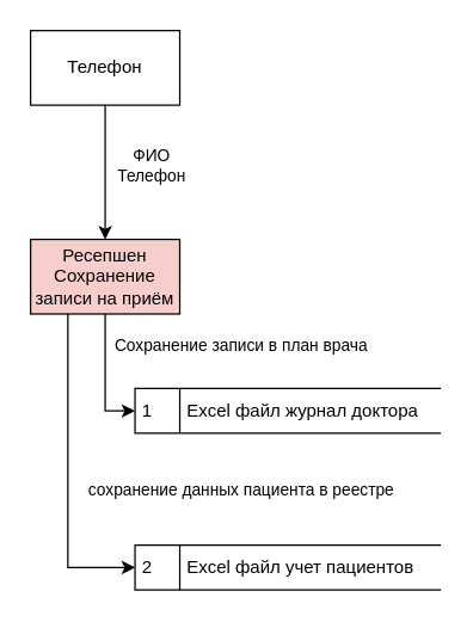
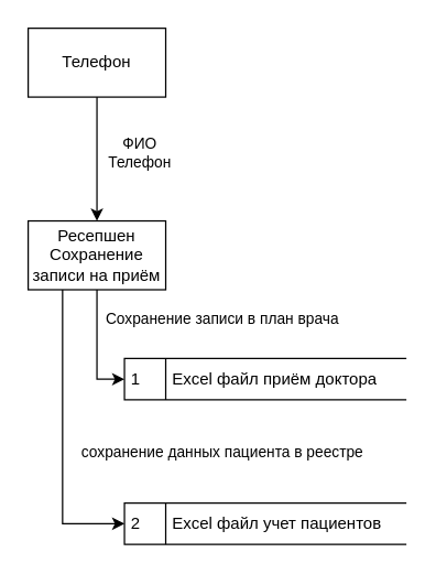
- <mxCell id="10" value="Ресепшен&lt;br&gt;Сохранение записи на приём" style="html=1;dashed=0;whiteSpace=wrap;imageAspect=1;container=0;fillColor=#f8cecc;" vertex="1" parent="1"><mxGeometry x="20" y="160" width="100" height="50" as="geometry" /></mxCell>
+ <mxCell id="10" value="Ресепшен&lt;br&gt;Сохранение записи на приём" style="html=1;dashed=0;whiteSpace=wrap;imageAspect=1;container=0;" vertex="1" parent="1"><mxGeometry x="20" y="160" width="100" height="50" as="geometry" /></mxCell>
- <mxCell id="5" value="1&lt;span style=&quot;white-space: pre;&quot;&gt;&#09;&lt;/span&gt;&amp;nbsp;Excel файл журнал доктора" style="html=1;dashed=0;whiteSpace=wrap;shape=mxgraph.dfd.dataStoreID;align=left;spacingLeft=3;points=[[0,0],[0.5,0],[1,0],[0,0.5],[1,0.5],[0,1],[0.5,1],[1,1]];perimeterSpacing=0;" vertex="1" parent="1"><mxGeometry x="90" y="260" width="205" height="30" as="geometry" /></mxCell>
+ <mxCell id="5" value="1&lt;span style=&quot;white-space: pre;&quot;&gt;&#09;&lt;/span&gt;&amp;nbsp;Excel файл приём доктора" style="html=1;dashed=0;whiteSpace=wrap;shape=mxgraph.dfd.dataStoreID;align=left;spacingLeft=3;points=[[0,0],[0.5,0],[1,0],[0,0.5],[1,0.5],[0,1],[0.5,1],[1,1]];perimeterSpacing=0;" vertex="1" parent="1"><mxGeometry x="90" y="260" width="205" height="30" as="geometry" /></mxCell>
